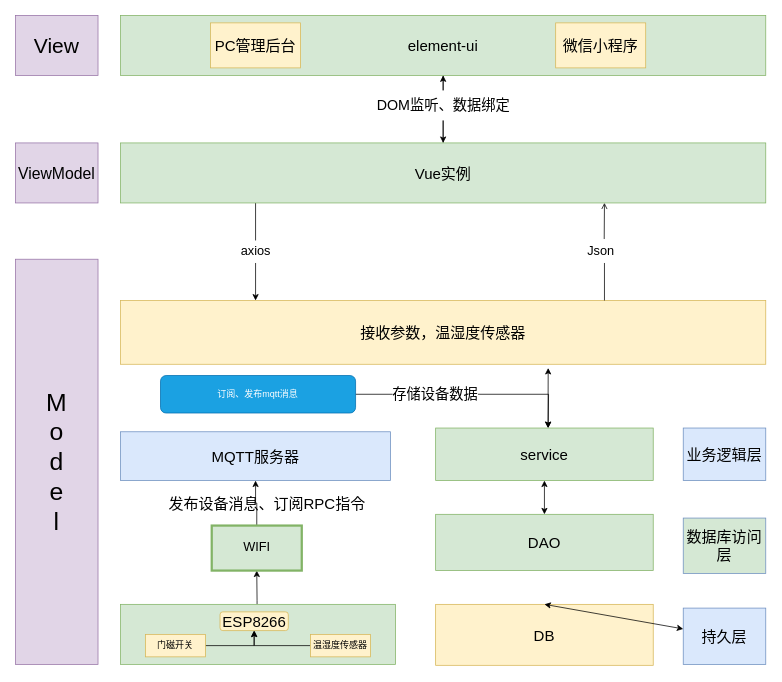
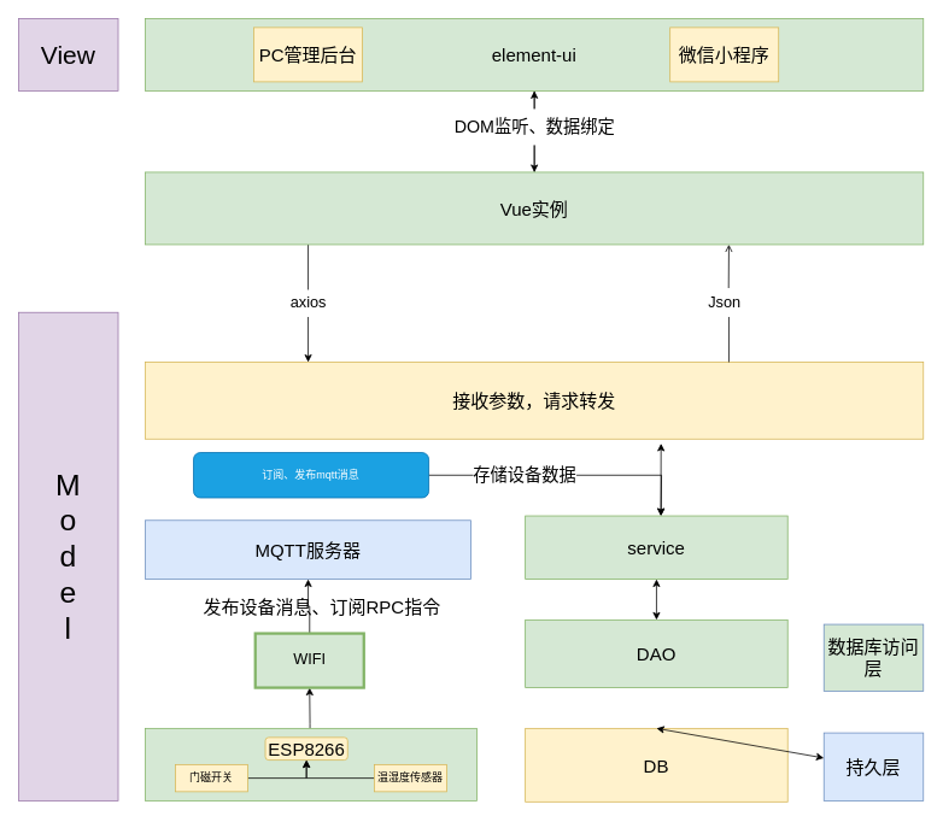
- <mxCell id="28" value="&lt;span style=&quot;font-size: 21px;&quot;&gt;ViewModel&lt;/span&gt;" style="rounded=0;whiteSpace=wrap;html=1;labelBackgroundColor=none;fontSize=21;fillColor=#e1d5e7;strokeColor=#9673a6;" parent="1" vertex="1"><mxGeometry x="20" y="190" width="110" height="80" as="geometry" /></mxCell>
- <mxCell id="16" value="接收参数，温湿度传感器" style="rounded=0;whiteSpace=wrap;html=1;fontSize=20;fillColor=#fff2cc;strokeColor=#d6b656;" parent="1" vertex="1"><mxGeometry y="400" width="860" height="85" as="geometry" x="160" /></mxCell>
+ <mxCell id="16" value="接收参数，请求转发" style="rounded=0;whiteSpace=wrap;html=1;fontSize=20;fillColor=#fff2cc;strokeColor=#d6b656;" parent="1" vertex="1"><mxGeometry y="400" width="860" height="85" as="geometry" x="160" /></mxCell>
- <mxCell id="21" value="业务逻辑层" style="rounded=0;whiteSpace=wrap;html=1;fontSize=20;fillColor=#dae8fc;strokeColor=#6c8ebf;" parent="1" vertex="1"><mxGeometry x="910" y="570" width="110" height="70" as="geometry" /></mxCell>
